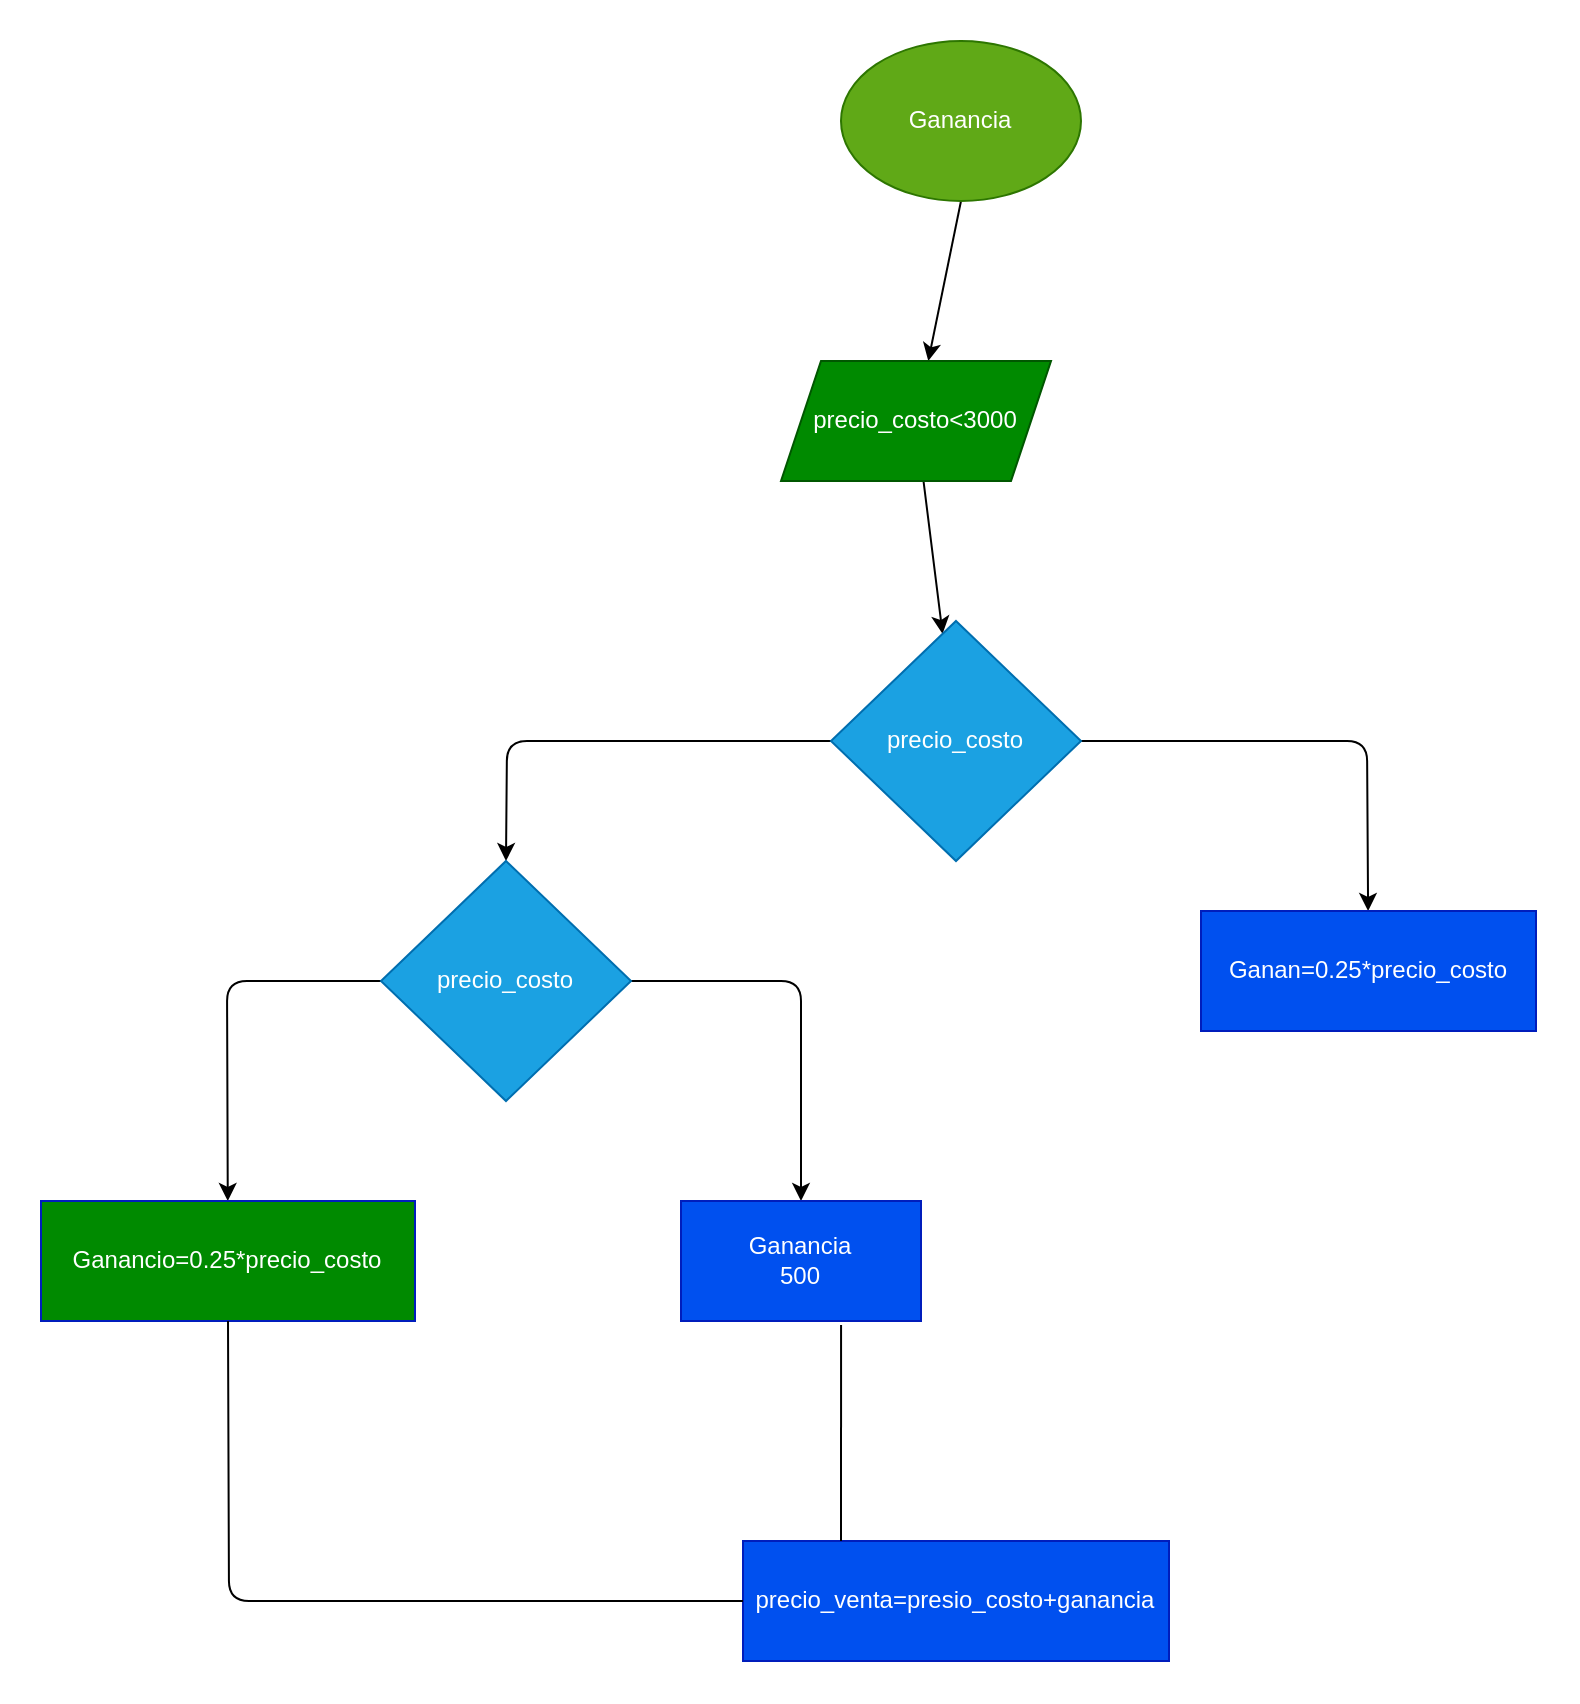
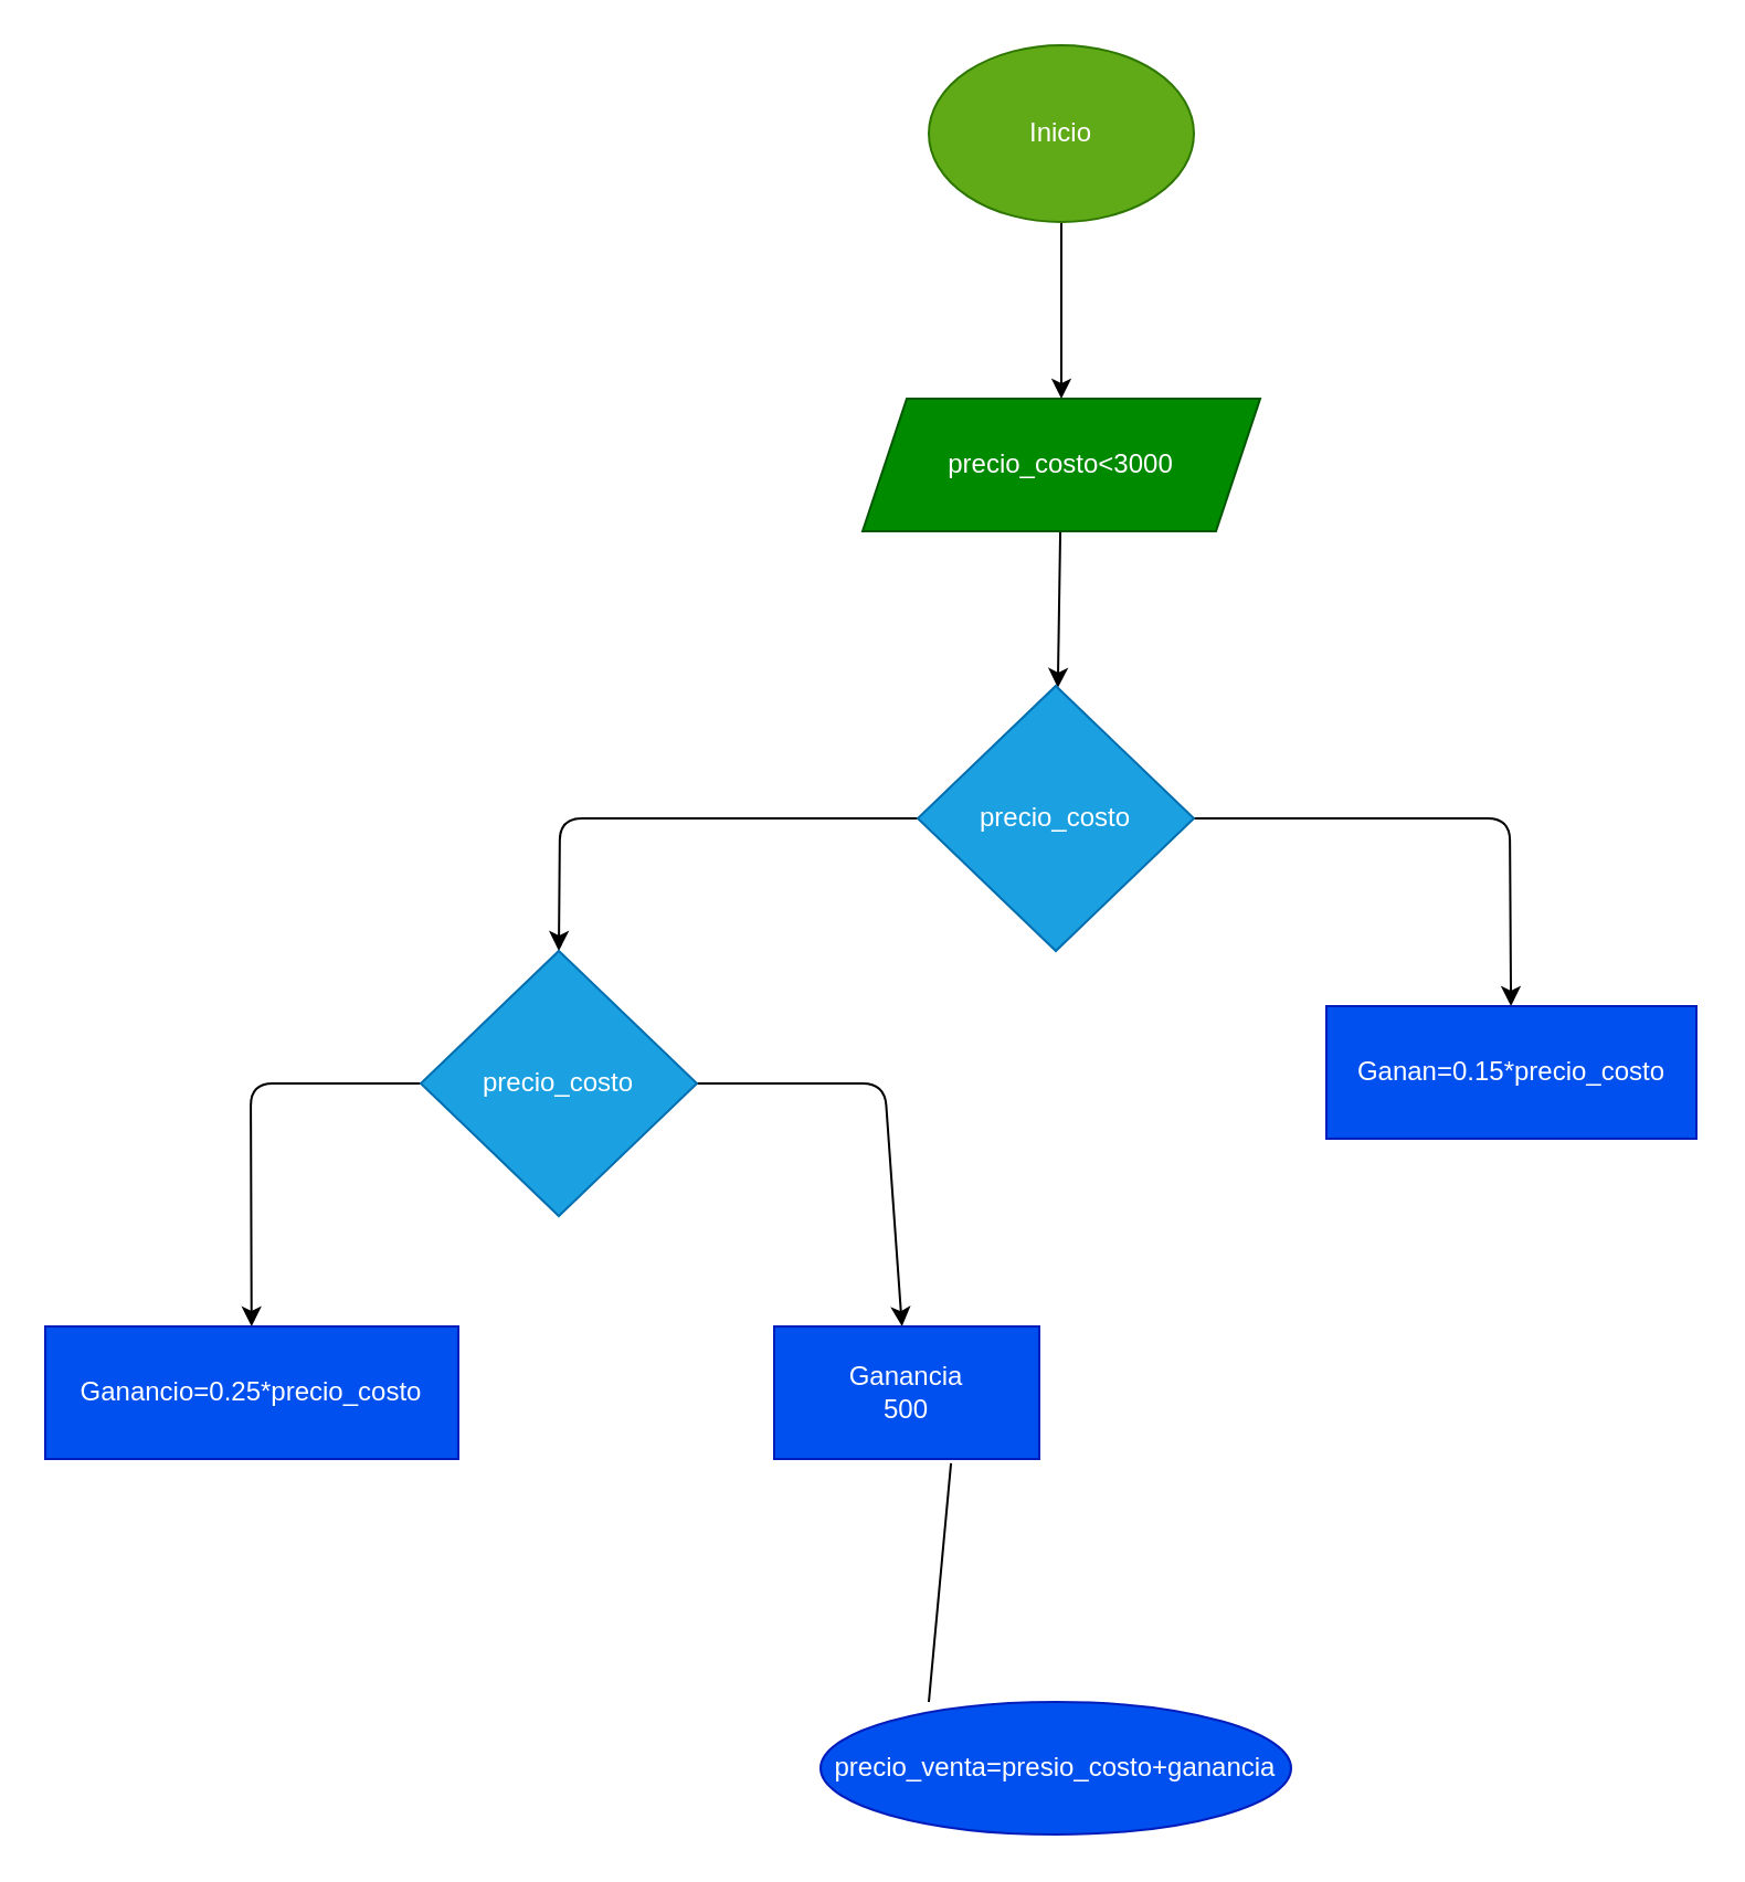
- <mxCell id="3" value="Ganancia" style="ellipse;whiteSpace=wrap;html=1;fillColor=#60a917;fontColor=#ffffff;strokeColor=#2D7600;" vertex="1" parent="1"><mxGeometry x="420" y="20" width="120" height="80" as="geometry" /></mxCell>
+ <mxCell id="3" value="Inicio" style="ellipse;whiteSpace=wrap;html=1;fillColor=#60a917;fontColor=#ffffff;strokeColor=#2D7600;" vertex="1" parent="1"><mxGeometry x="420" y="20" width="120" height="80" as="geometry" /></mxCell>
- <mxCell id="5" value="precio_costo&amp;lt;3000" style="shape=parallelogram;perimeter=parallelogramPerimeter;whiteSpace=wrap;html=1;fixedSize=1;fillColor=#008a00;fontColor=#ffffff;strokeColor=#005700;" vertex="1" parent="1"><mxGeometry x="390" y="180" width="135" height="60" as="geometry" /></mxCell>
+ <mxCell id="5" value="precio_costo&amp;lt;3000" style="shape=parallelogram;perimeter=parallelogramPerimeter;whiteSpace=wrap;html=1;fixedSize=1;fillColor=#008a00;fontColor=#ffffff;strokeColor=#005700;" vertex="1" parent="1"><mxGeometry x="390" y="180" width="180" height="60" as="geometry" /></mxCell>
- <mxCell id="14" value="Ganan=0.25*precio_costo" style="whiteSpace=wrap;html=1;fillColor=#0050ef;fontColor=#ffffff;strokeColor=#001DBC;" vertex="1" parent="1"><mxGeometry x="600" y="455" width="167.5" height="60" as="geometry" /></mxCell>
+ <mxCell id="14" value="Ganan=0.15*precio_costo" style="whiteSpace=wrap;html=1;fillColor=#0050ef;fontColor=#ffffff;strokeColor=#001DBC;" vertex="1" parent="1"><mxGeometry x="600" y="455" width="167.5" height="60" as="geometry" /></mxCell>
- <mxCell id="12" value="Ganancio=0.25*precio_costo" style="whiteSpace=wrap;html=1;fillColor=#008a00;fontColor=#ffffff;strokeColor=#001DBC;" vertex="1" parent="1"><mxGeometry x="20" y="600" width="187" height="60" as="geometry" /></mxCell>
+ <mxCell id="12" value="Ganancio=0.25*precio_costo" style="whiteSpace=wrap;html=1;fillColor=#0050ef;fontColor=#ffffff;strokeColor=#001DBC;" vertex="1" parent="1"><mxGeometry x="20" y="600" width="187" height="60" as="geometry" /></mxCell>
- <mxCell id="13" value="Ganancia&lt;br&gt;500" style="whiteSpace=wrap;html=1;fillColor=#0050ef;fontColor=#ffffff;strokeColor=#001DBC;" vertex="1" parent="1"><mxGeometry x="340" y="600" width="120" height="60" as="geometry" /></mxCell>
+ <mxCell id="13" value="Ganancia&lt;br&gt;500" style="whiteSpace=wrap;html=1;fillColor=#0050ef;fontColor=#ffffff;strokeColor=#001DBC;" vertex="1" parent="1"><mxGeometry x="350" y="600" width="120" height="60" as="geometry" /></mxCell>
- <mxCell id="17" value="" style="endArrow=none;html=1;entryX=0.5;entryY=1;entryDx=0;entryDy=0;exitX=0;exitY=0.5;exitDx=0;exitDy=0;" edge="1" parent="1" source="15" target="12"><mxGeometry width="50" height="50" relative="1" as="geometry"><mxPoint x="440" y="810" as="sourcePoint" /><mxPoint x="490" y="760" as="targetPoint" /><Array as="points"><mxPoint x="114" y="800" /></Array></mxGeometry></mxCell>
- <mxCell id="15" value="precio_venta=presio_costo+ganancia" style="rounded=0;whiteSpace=wrap;html=1;fillColor=#0050ef;fontColor=#ffffff;strokeColor=#001DBC;" vertex="1" parent="1"><mxGeometry x="371" y="770" width="213" height="60" as="geometry" /></mxCell>
+ <mxCell id="15" value="precio_venta=presio_costo+ganancia" style="ellipse;whiteSpace=wrap;html=1;fillColor=#0050ef;fontColor=#ffffff;strokeColor=#001DBC;" vertex="1" parent="1"><mxGeometry x="371" y="770" width="213" height="60" as="geometry" /></mxCell>
